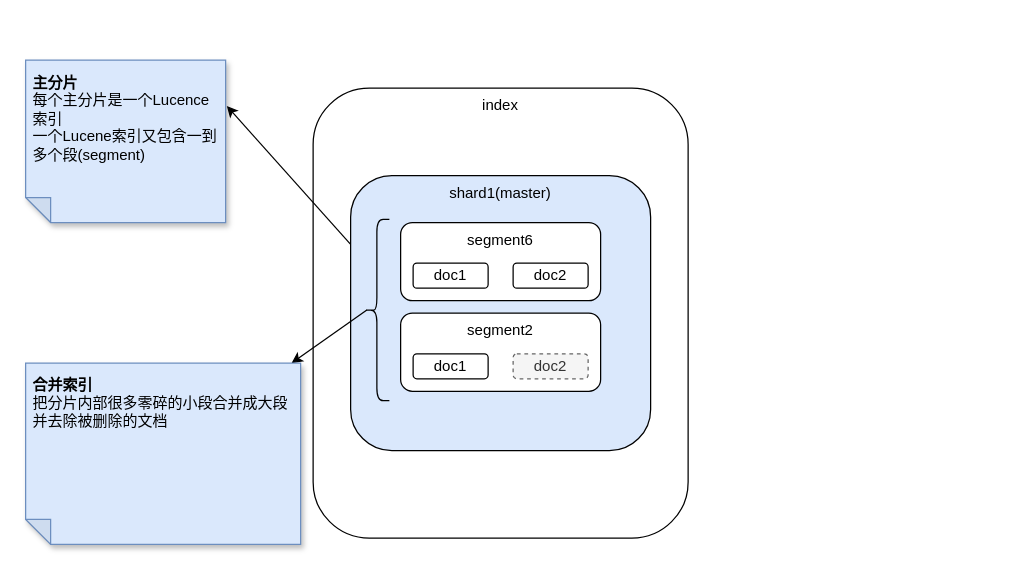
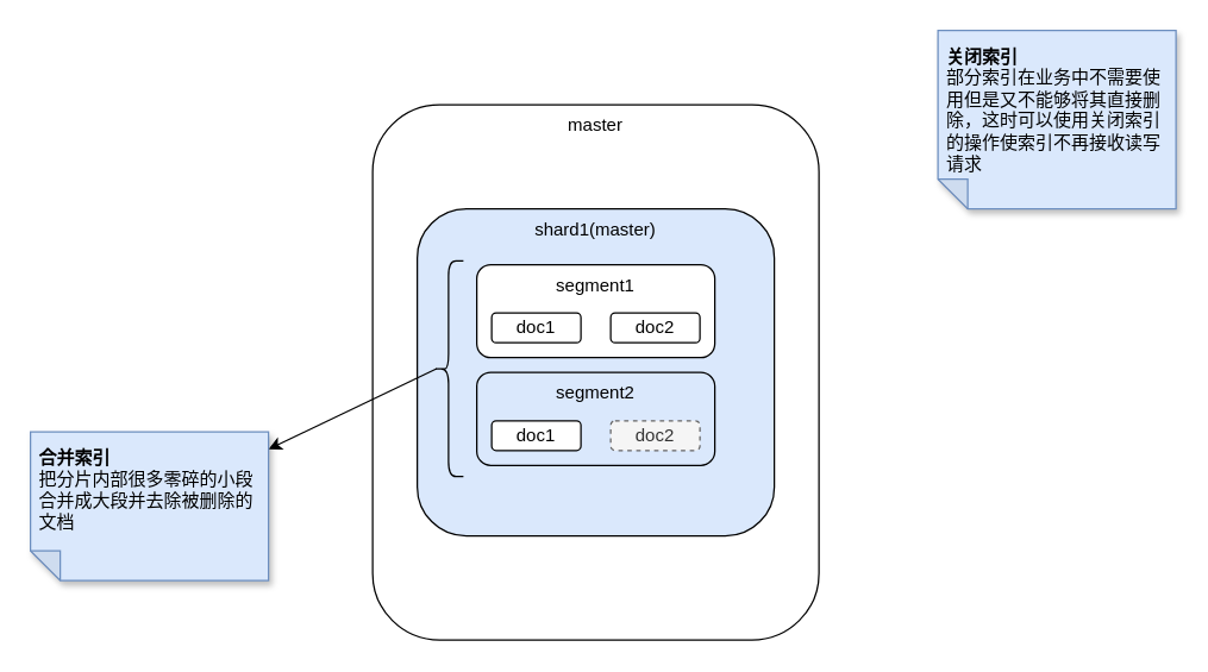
+ <mxCell id="15" value="&lt;b&gt;关闭索引&amp;nbsp;&lt;/b&gt;&lt;br&gt;部分索引在业务中不需要使用但是又不能够将其直接删除，这时可以使用关闭索引的操作使索引不再接收读写请求" style="shape=note;whiteSpace=wrap;html=1;backgroundOutline=1;darkOpacity=0.05;fillColor=#dae8fc;strokeColor=#6c8ebf;fillStyle=solid;direction=west;gradientDirection=north;shadow=1;size=20;pointerEvents=1;align=left;verticalAlign=top;spacingTop=0;spacing=6;labelBackgroundColor=none;labelBorderColor=none;" vertex="1" parent="1"><mxGeometry x="630" y="20" width="160" height="120" as="geometry" /></mxCell>
- <mxCell id="2" value="index" style="rounded=1;whiteSpace=wrap;html=1;verticalAlign=top;fillColor=none;" vertex="1" parent="1"><mxGeometry x="250" y="70" width="300" height="360" as="geometry" /></mxCell>
+ <mxCell id="2" value="master" style="rounded=1;whiteSpace=wrap;html=1;verticalAlign=top;fillColor=none;" vertex="1" parent="1"><mxGeometry x="250" y="70" width="300" height="360" as="geometry" /></mxCell>
- <mxCell id="4" value="&lt;b&gt;主分片&amp;nbsp;&lt;/b&gt;&lt;br&gt;每个主分片是一个Lucence索引&lt;br&gt;一个Lucene索引又包含一到多个段(segment)" style="shape=note;whiteSpace=wrap;html=1;backgroundOutline=1;darkOpacity=0.05;fillColor=#dae8fc;strokeColor=#6c8ebf;fillStyle=solid;direction=west;gradientDirection=north;shadow=1;size=20;pointerEvents=1;align=left;verticalAlign=top;spacingTop=0;spacing=6;labelBackgroundColor=none;labelBorderColor=none;" vertex="1" parent="1"><mxGeometry x="20" y="47.5" width="160" height="130" as="geometry" /></mxCell>
- <mxCell id="5" style="rounded=0;orthogonalLoop=1;jettySize=auto;html=1;exitX=0;exitY=0.25;exitDx=0;exitDy=0;entryX=-0.006;entryY=0.717;entryDx=0;entryDy=0;entryPerimeter=0;" edge="1" parent="1" source="3" target="4"><mxGeometry relative="1" as="geometry" /></mxCell>
- <mxCell id="6" value="segment6" style="rounded=1;whiteSpace=wrap;html=1;verticalAlign=top;" vertex="1" parent="1"><mxGeometry x="320" y="177.5" width="160" height="62.5" as="geometry" /></mxCell>
+ <mxCell id="6" value="segment1" style="rounded=1;whiteSpace=wrap;html=1;verticalAlign=top;" vertex="1" parent="1"><mxGeometry x="320" y="177.5" width="160" height="62.5" as="geometry" /></mxCell>
- <mxCell id="12" value="segment2" style="rounded=1;whiteSpace=wrap;html=1;verticalAlign=top;" vertex="1" parent="1"><mxGeometry x="320" y="250" width="160" height="62.5" as="geometry" /></mxCell>
+ <mxCell id="12" value="segment2" style="rounded=1;whiteSpace=wrap;html=1;verticalAlign=top;fillColor=#dae8fc;" vertex="1" parent="1"><mxGeometry x="320" y="250" width="160" height="62.5" as="geometry" /></mxCell>
- <mxCell id="9" value="&lt;b&gt;合并索引&amp;nbsp;&lt;/b&gt;&lt;br&gt;把分片内部很多零碎的小段合并成大段并去除被删除的文档" style="shape=note;whiteSpace=wrap;html=1;backgroundOutline=1;darkOpacity=0.05;fillColor=#dae8fc;strokeColor=#6c8ebf;fillStyle=solid;direction=west;gradientDirection=north;shadow=1;size=20;pointerEvents=1;align=left;verticalAlign=top;spacingTop=0;spacing=6;labelBackgroundColor=none;labelBorderColor=none;" vertex="1" parent="1"><mxGeometry x="20" y="290" width="220" height="145" as="geometry" /></mxCell>
+ <mxCell id="9" value="&lt;b&gt;合并索引&amp;nbsp;&lt;/b&gt;&lt;br&gt;把分片内部很多零碎的小段合并成大段并去除被删除的文档" style="shape=note;whiteSpace=wrap;html=1;backgroundOutline=1;darkOpacity=0.05;fillColor=#dae8fc;strokeColor=#6c8ebf;fillStyle=solid;direction=west;gradientDirection=north;shadow=1;size=20;pointerEvents=1;align=left;verticalAlign=top;spacingTop=0;spacing=6;labelBackgroundColor=none;labelBorderColor=none;" vertex="1" parent="1"><mxGeometry x="20" y="290" width="160" height="100" as="geometry" /></mxCell>
